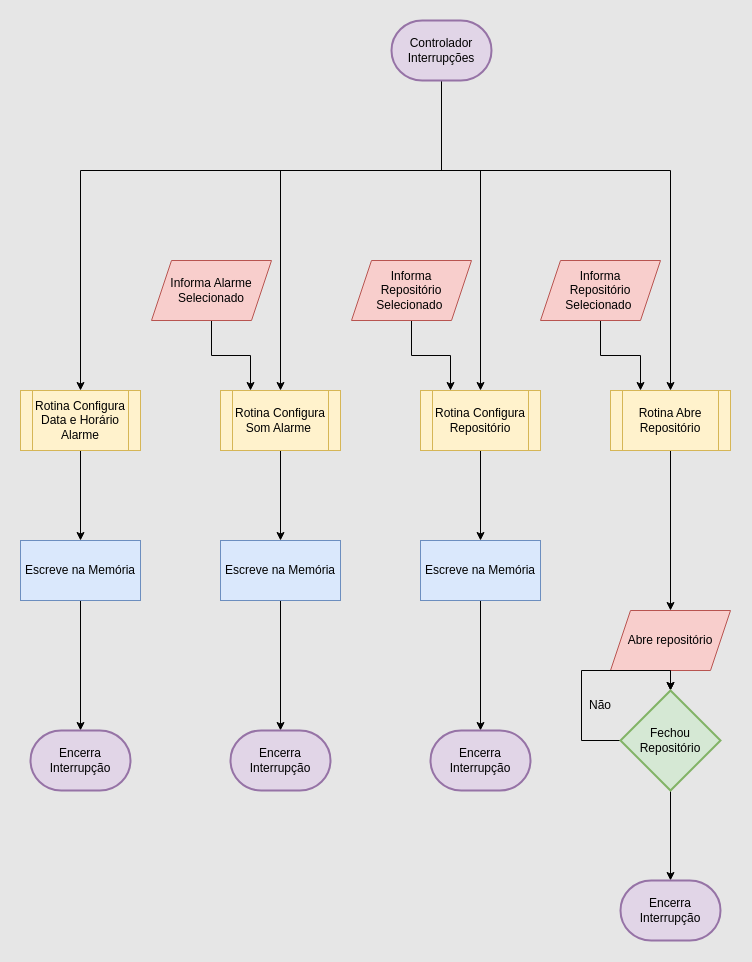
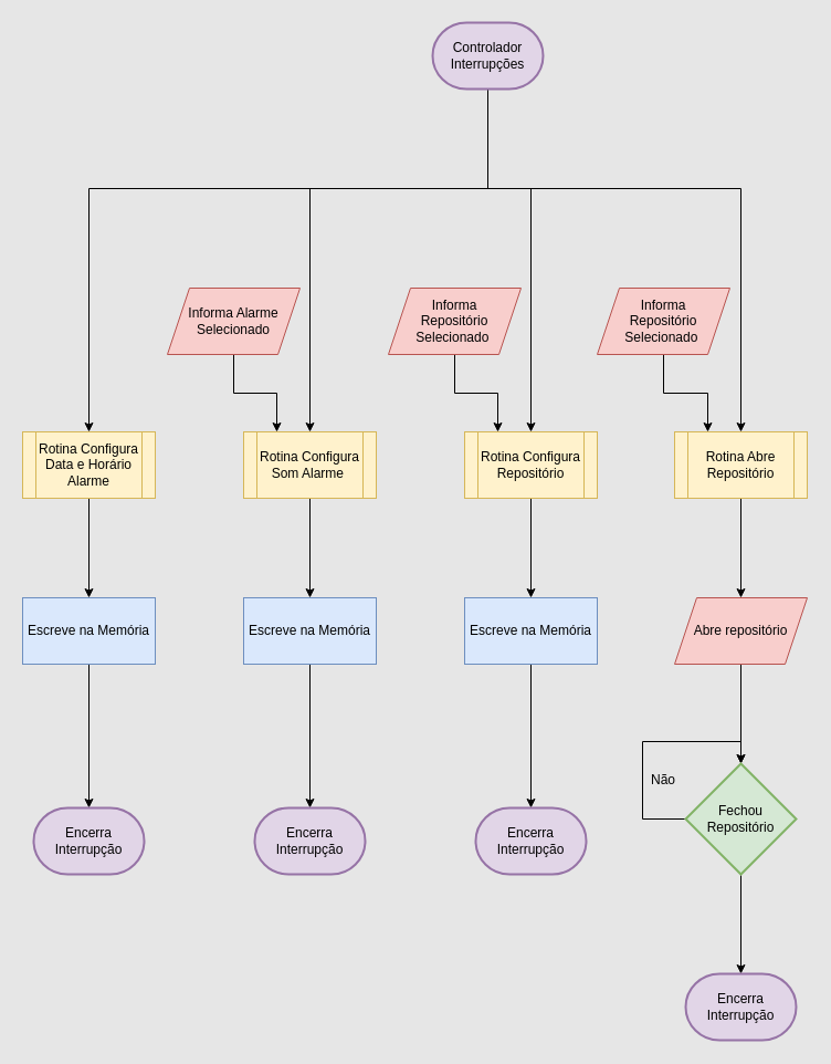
- <mxCell id="27" value="Abre repositório" style="shape=parallelogram;perimeter=parallelogramPerimeter;whiteSpace=wrap;html=1;fixedSize=1;fillColor=#f8cecc;strokeColor=#b85450;" vertex="1" parent="1"><mxGeometry x="610" y="610" width="120" height="60" as="geometry" /></mxCell>
+ <mxCell id="27" value="Abre repositório" style="shape=parallelogram;perimeter=parallelogramPerimeter;whiteSpace=wrap;html=1;fixedSize=1;fillColor=#f8cecc;strokeColor=#b85450;" vertex="1" parent="1"><mxGeometry x="610" y="540" width="120" height="60" as="geometry" /></mxCell>
